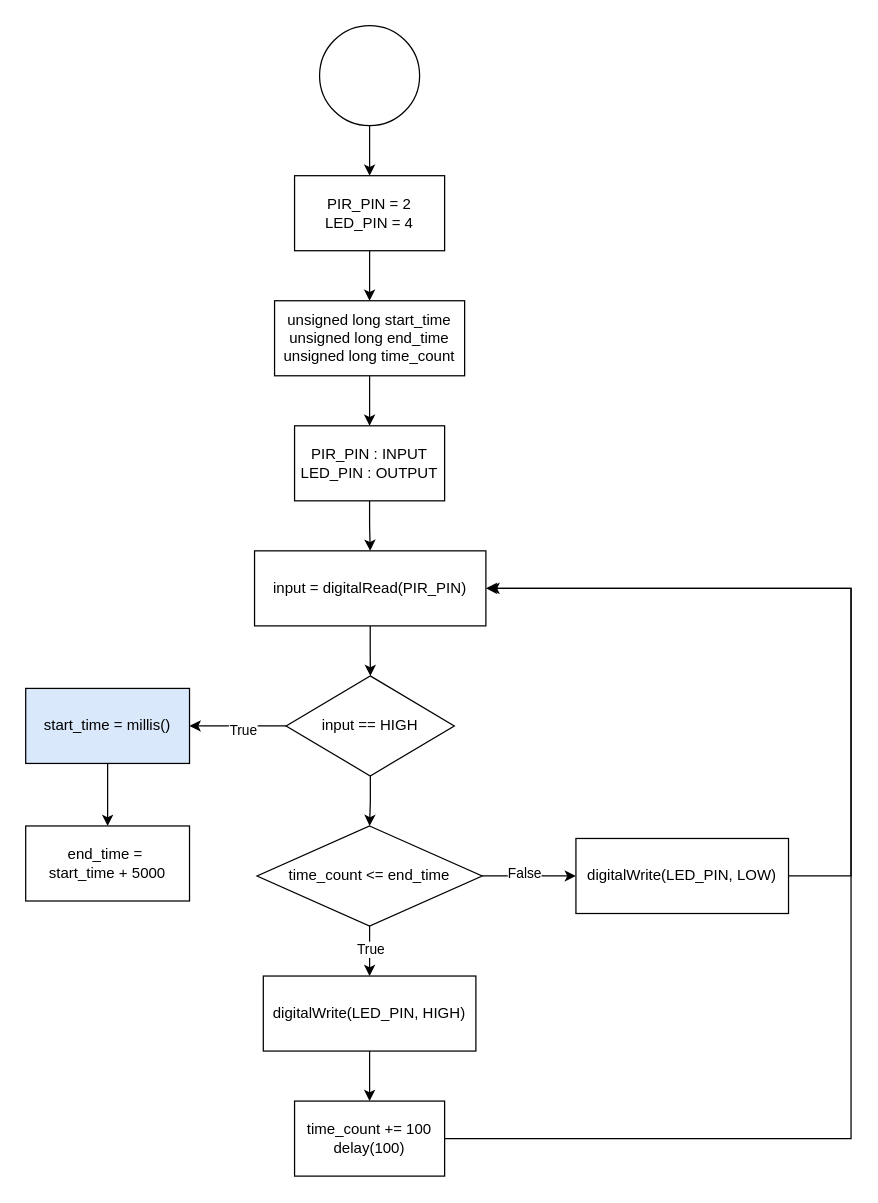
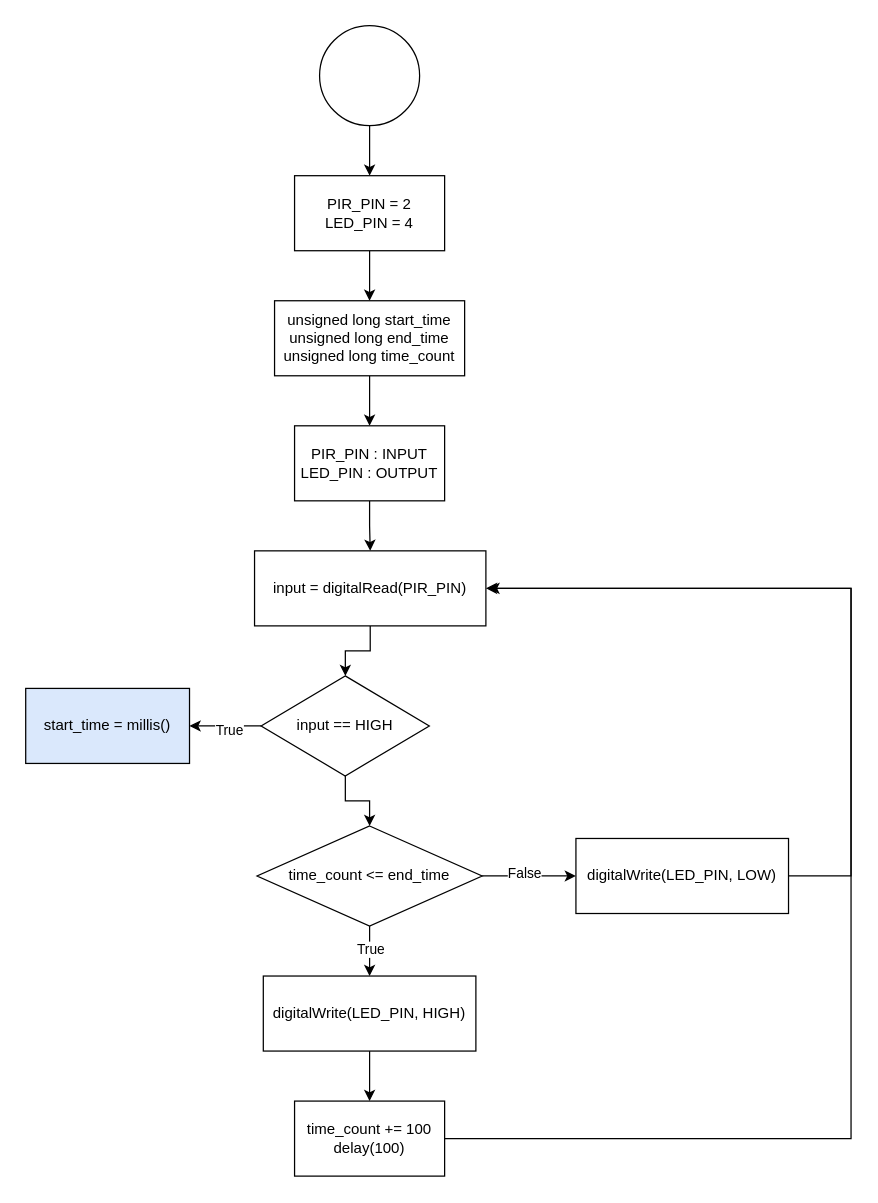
- <mxCell id="13" value="input == HIGH" style="rhombus;whiteSpace=wrap;html=1;" vertex="1" parent="1"><mxGeometry x="228.25" y="540" width="134.5" height="80" as="geometry" /></mxCell>
+ <mxCell id="13" value="input == HIGH" style="rhombus;whiteSpace=wrap;html=1;" vertex="1" parent="1"><mxGeometry x="208.25" y="540" width="134.5" height="80" as="geometry" /></mxCell>
- <mxCell id="16" value="" style="edgeStyle=orthogonalEdgeStyle;rounded=0;orthogonalLoop=1;jettySize=auto;html=1;" edge="1" parent="1" source="17" target="18"><mxGeometry relative="1" as="geometry" /></mxCell>
- <mxCell id="18" value="end_time =&amp;nbsp;&lt;div&gt;start_time + 5000&lt;/div&gt;" style="whiteSpace=wrap;html=1;" vertex="1" parent="1"><mxGeometry x="20" y="660" width="131" height="60" as="geometry" /></mxCell>
